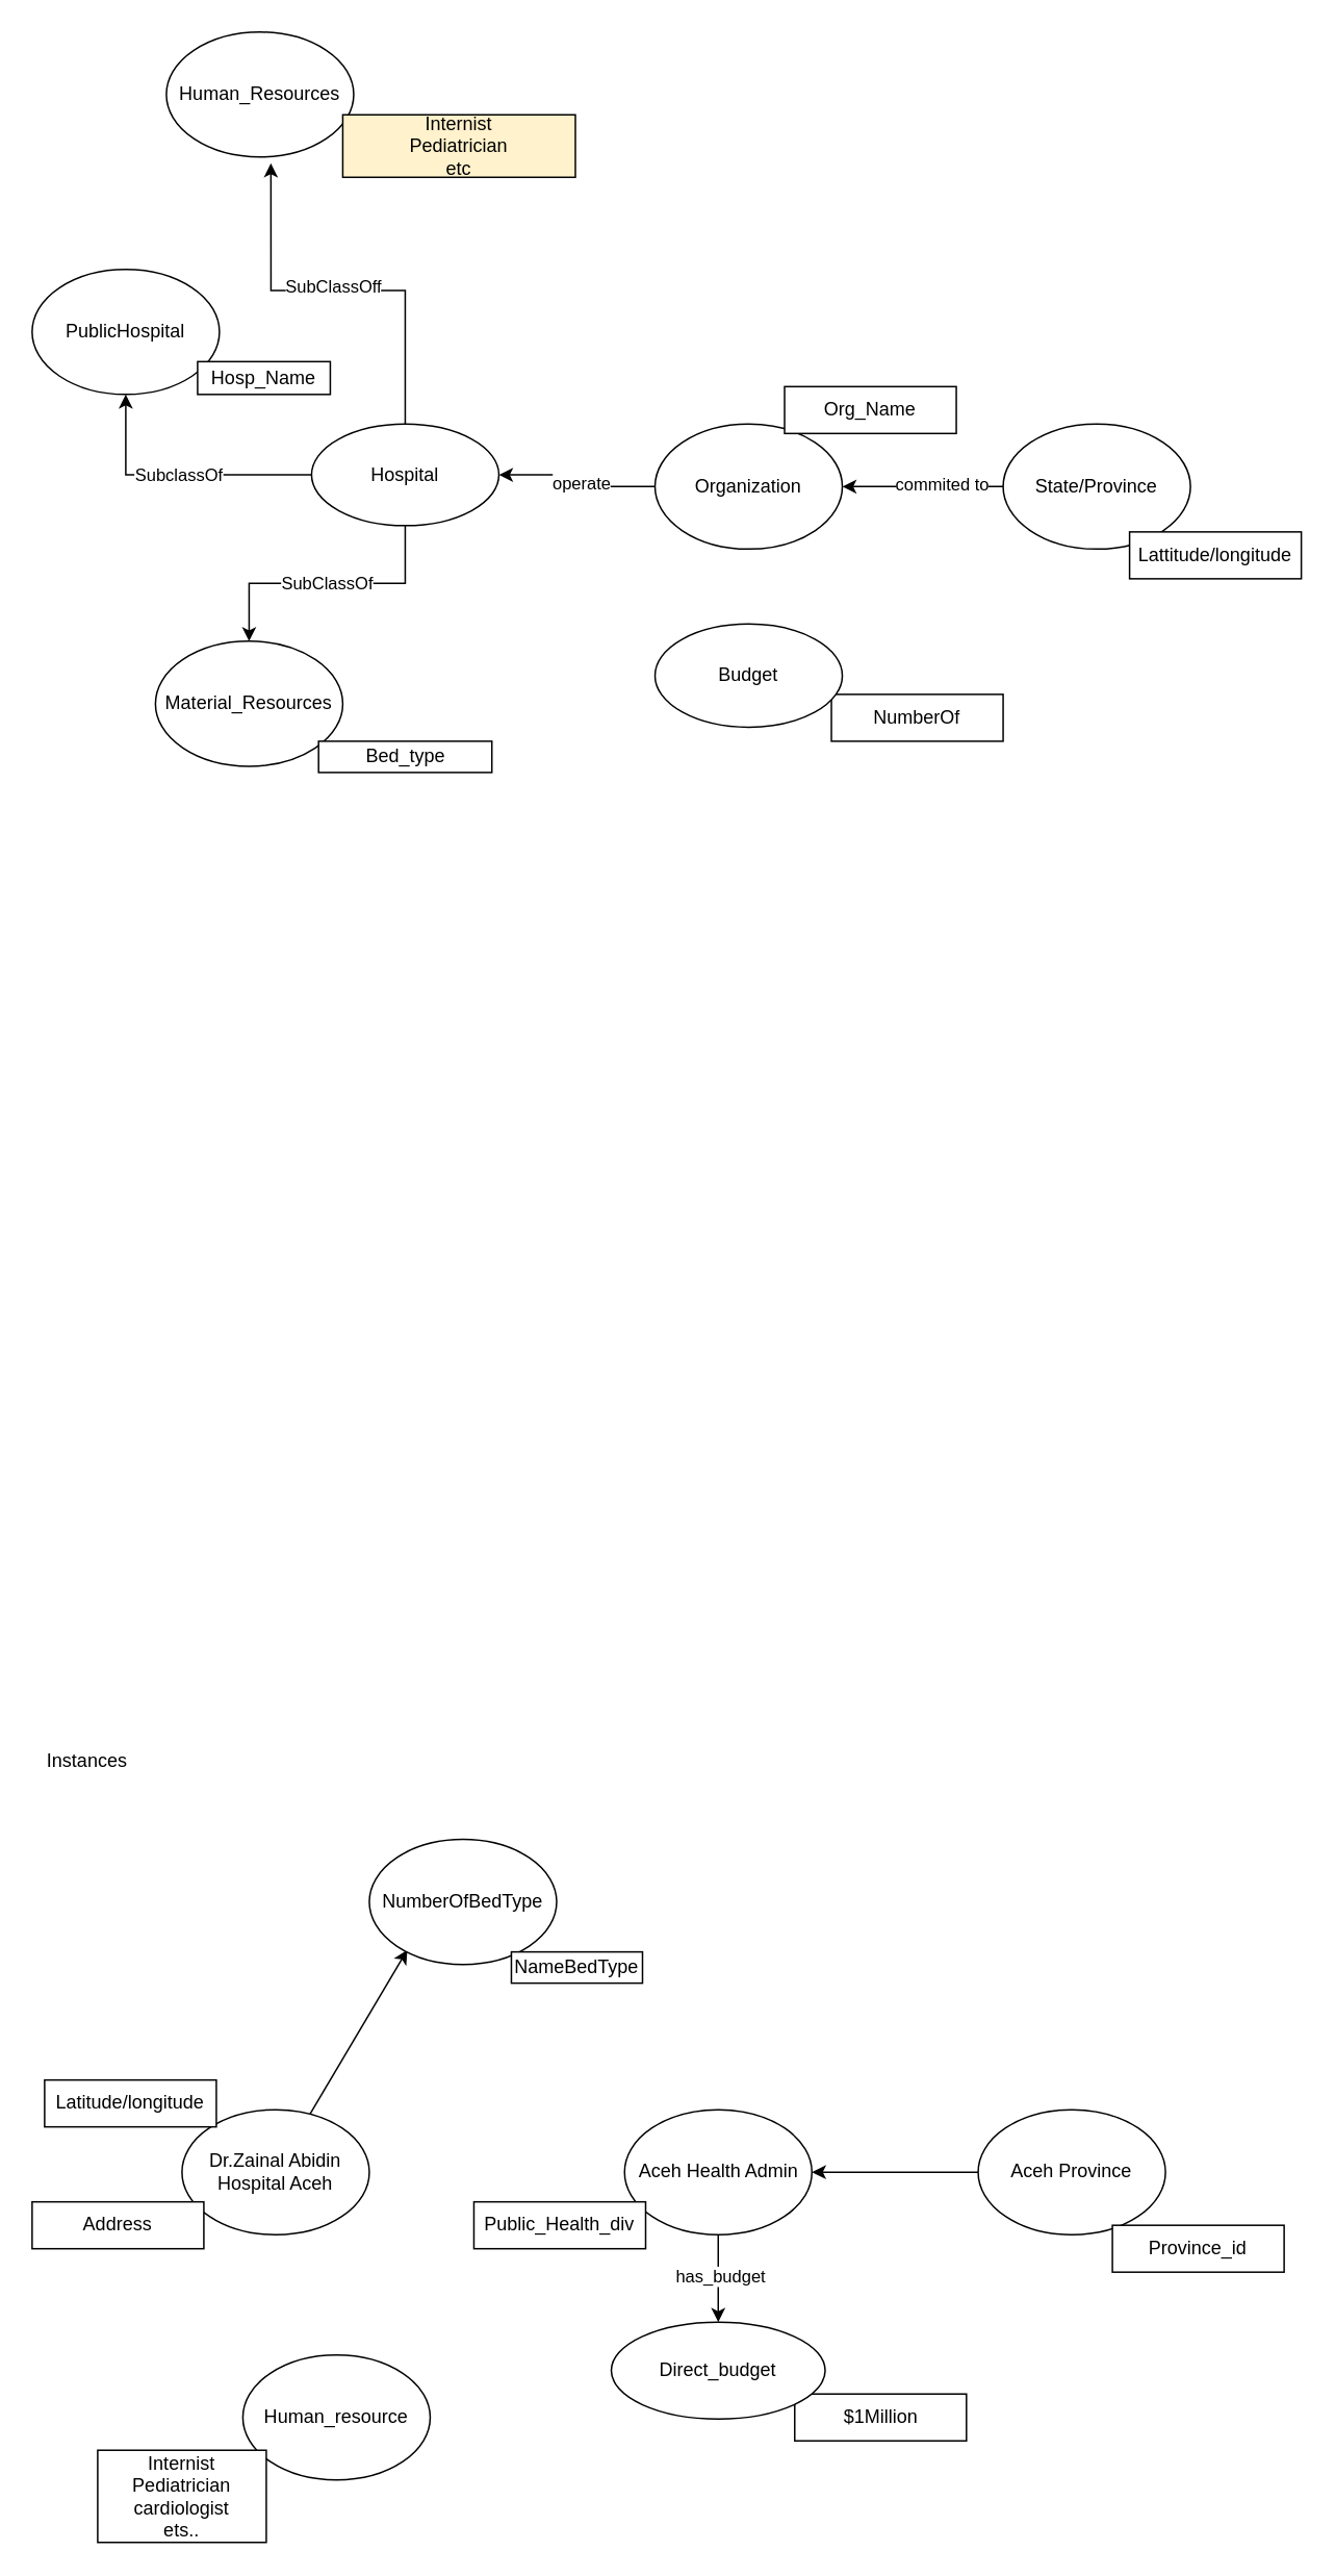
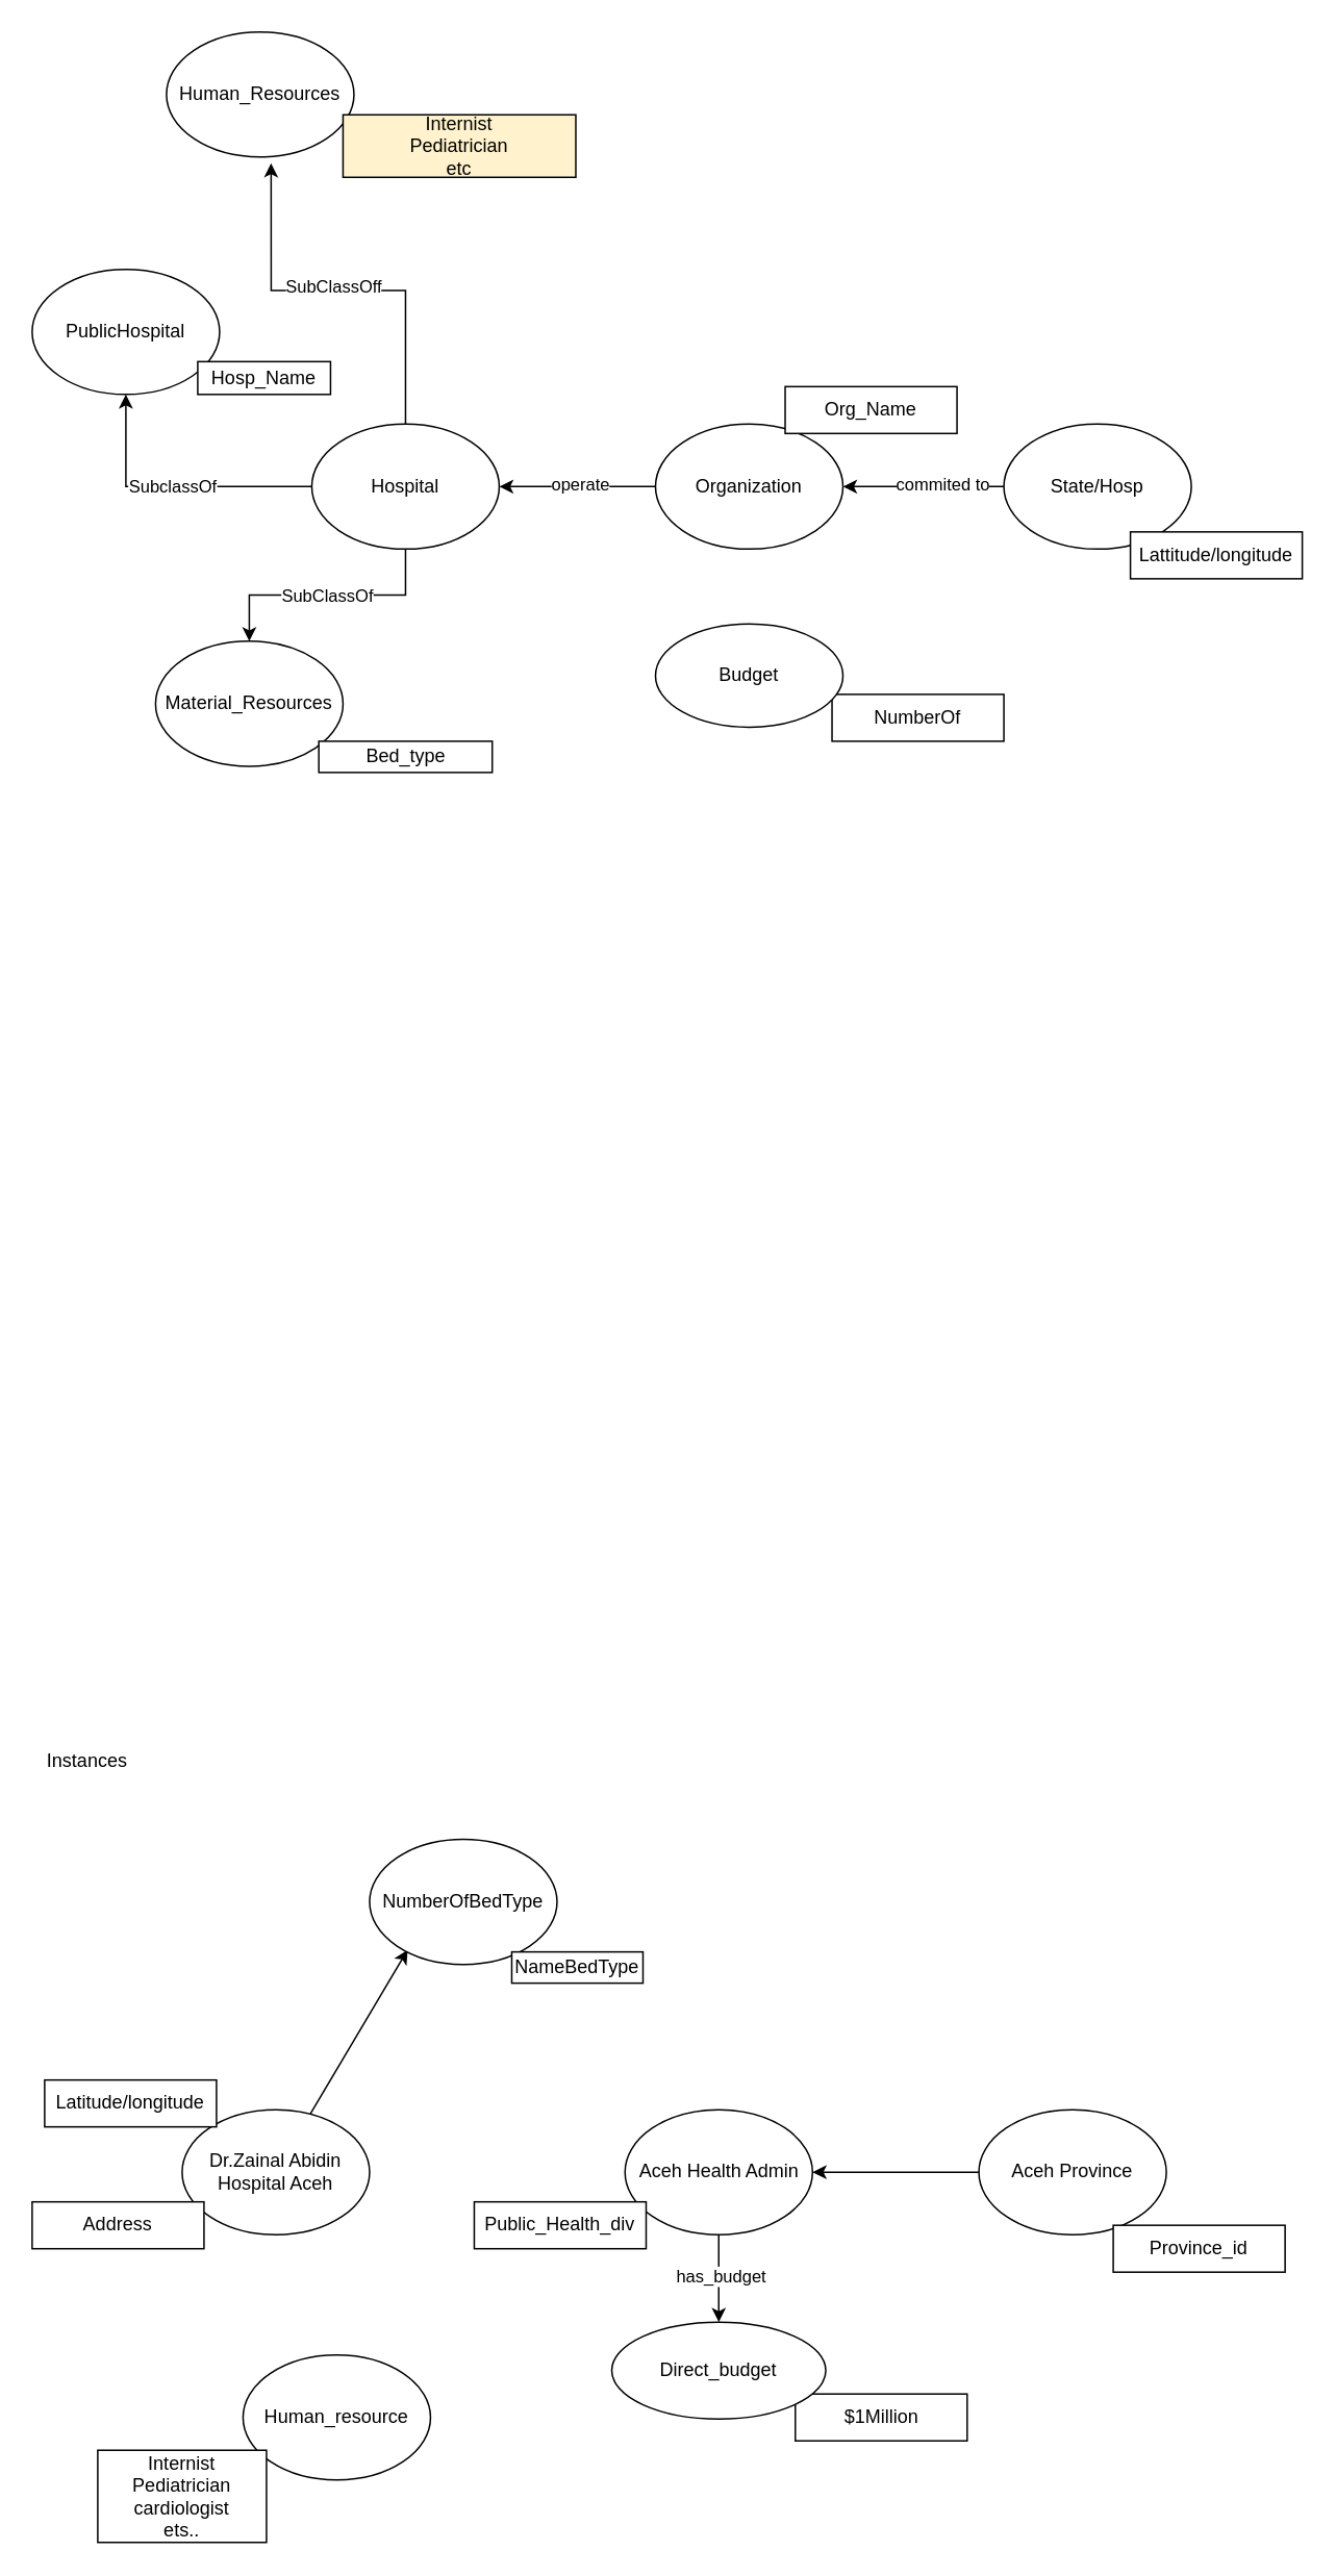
- <mxCell id="6" value="Hospital" style="ellipse;whiteSpace=wrap;html=1;" parent="1" vertex="1"><mxGeometry x="199" y="271" width="120" height="65" as="geometry" /></mxCell>
+ <mxCell id="6" value="Hospital" style="ellipse;whiteSpace=wrap;html=1;" parent="1" vertex="1"><mxGeometry x="199" y="271" width="120" height="80" as="geometry" /></mxCell>
- <mxCell id="12" value="State/Province" style="ellipse;whiteSpace=wrap;html=1;" parent="1" vertex="1"><mxGeometry x="642" y="271" width="120" height="80" as="geometry" /></mxCell>
+ <mxCell id="12" value="State/Hosp" style="ellipse;whiteSpace=wrap;html=1;" parent="1" vertex="1"><mxGeometry x="642" y="271" width="120" height="80" as="geometry" /></mxCell>
